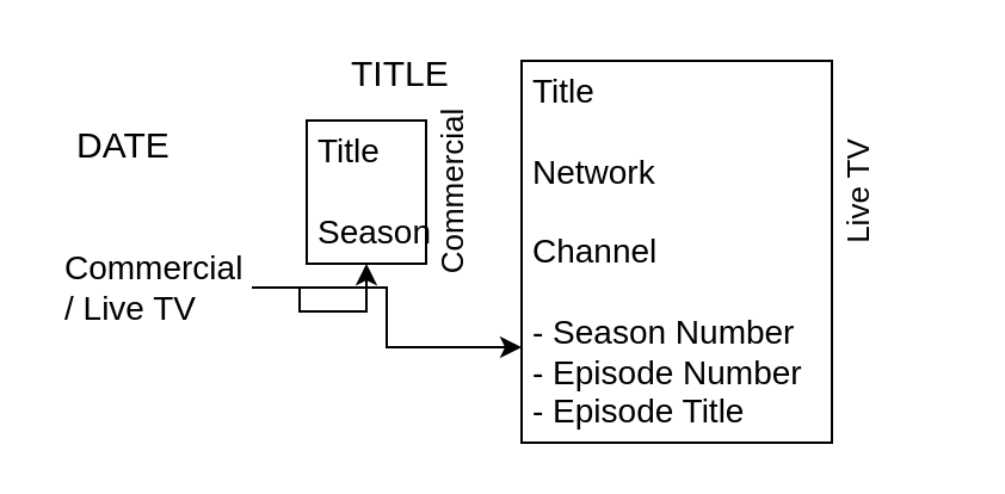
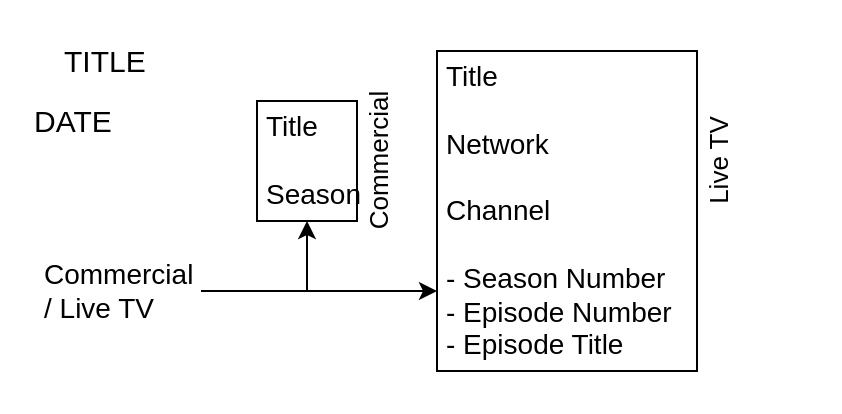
- <mxCell id="2" value="&lt;font style=&quot;font-size: 15px;&quot;&gt;TITLE&lt;/font&gt;" style="text;html=1;strokeColor=none;fillColor=none;align=left;verticalAlign=middle;whiteSpace=wrap;rounded=0;fontSize=15;" vertex="1" parent="1"><mxGeometry x="145" y="20" width="40" height="20" as="geometry" /></mxCell>
+ <mxCell id="2" value="&lt;font style=&quot;font-size: 15px;&quot;&gt;TITLE&lt;/font&gt;" style="text;html=1;strokeColor=none;fillColor=none;align=left;verticalAlign=middle;whiteSpace=wrap;rounded=0;fontSize=15;" vertex="1" parent="1"><mxGeometry x="30" y="20" width="40" height="20" as="geometry" /></mxCell>
- <mxCell id="3" value="DATE" style="text;html=1;strokeColor=none;fillColor=none;align=left;verticalAlign=middle;whiteSpace=wrap;rounded=0;fontSize=15;" vertex="1" parent="1"><mxGeometry x="30" y="50" width="40" height="20" as="geometry" /></mxCell>
+ <mxCell id="3" value="DATE" style="text;html=1;strokeColor=none;fillColor=none;align=left;verticalAlign=middle;whiteSpace=wrap;rounded=0;fontSize=15;" vertex="1" parent="1"><mxGeometry x="15" y="50" width="40" height="20" as="geometry" /></mxCell>
- <mxCell id="6" value="Commercial / Live TV" style="text;html=1;strokeColor=none;fillColor=none;align=left;verticalAlign=middle;whiteSpace=wrap;rounded=0;fontSize=14;" vertex="1" parent="1"><mxGeometry x="25" y="110" width="80" height="20" as="geometry" /></mxCell>
+ <mxCell id="6" value="Commercial / Live TV" style="text;html=1;strokeColor=none;fillColor=none;align=left;verticalAlign=middle;whiteSpace=wrap;rounded=0;fontSize=14;" vertex="1" parent="1"><mxGeometry x="20" y="135" width="80" height="20" as="geometry" /></mxCell>
